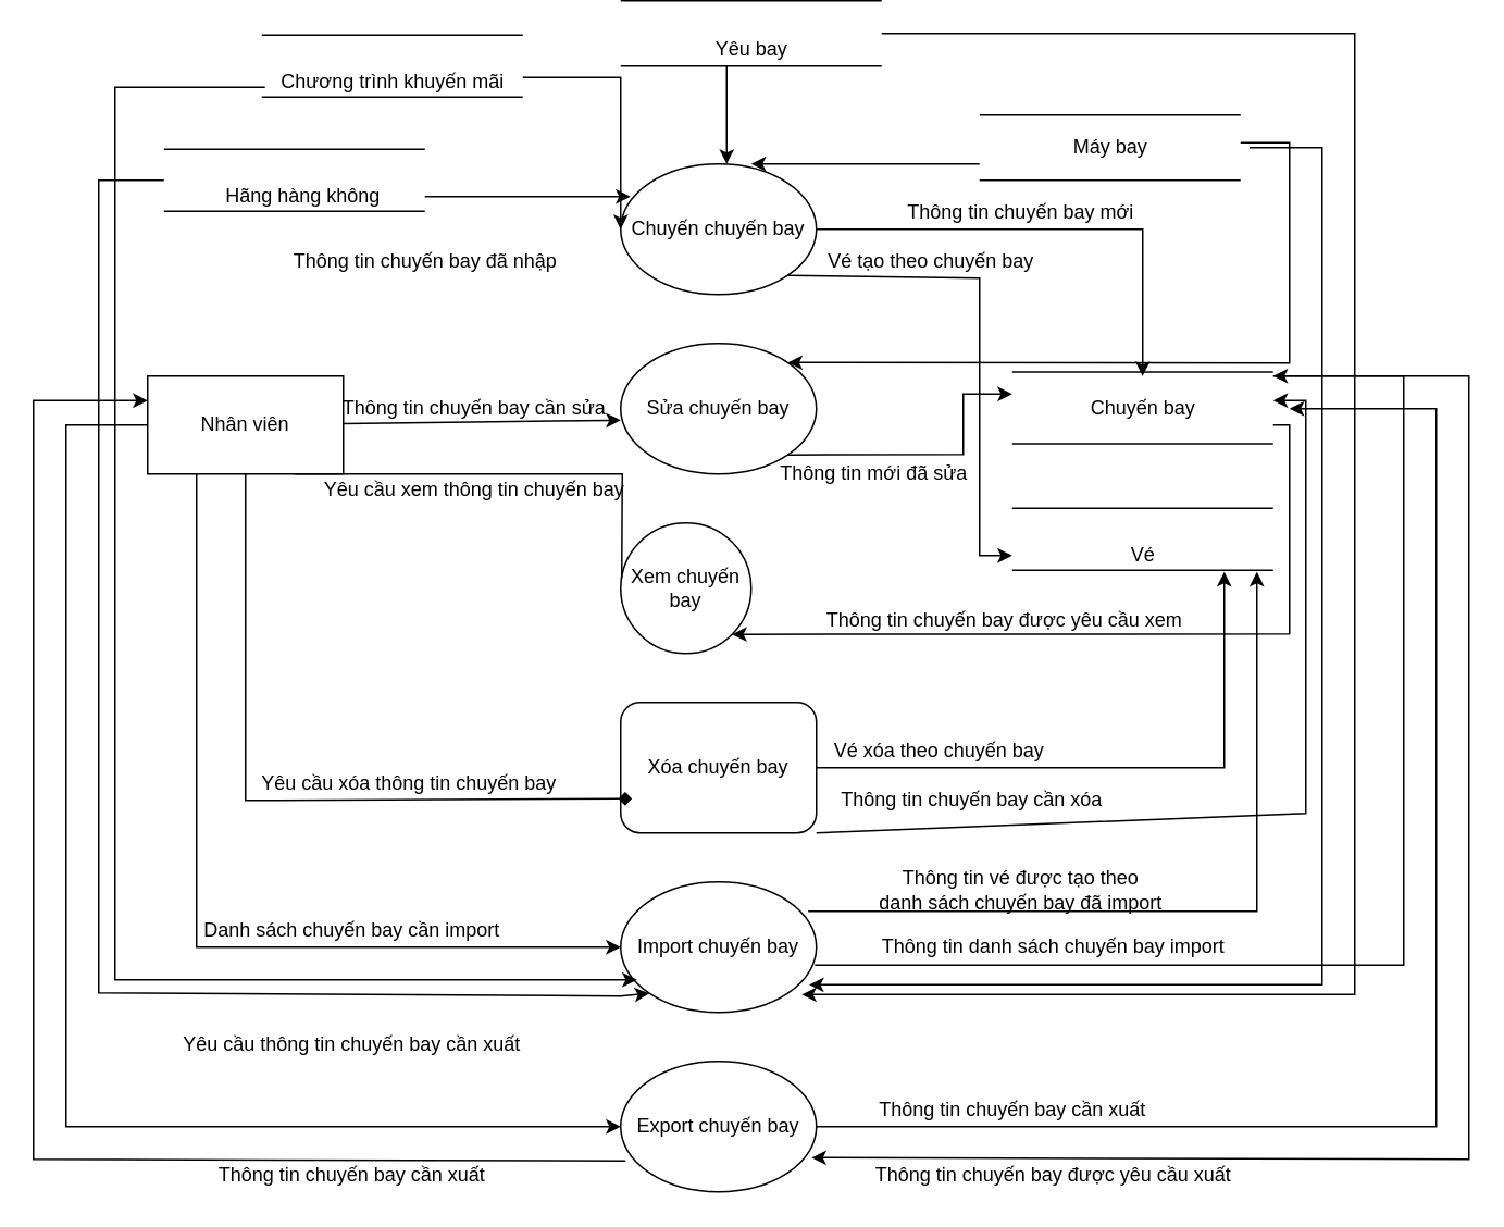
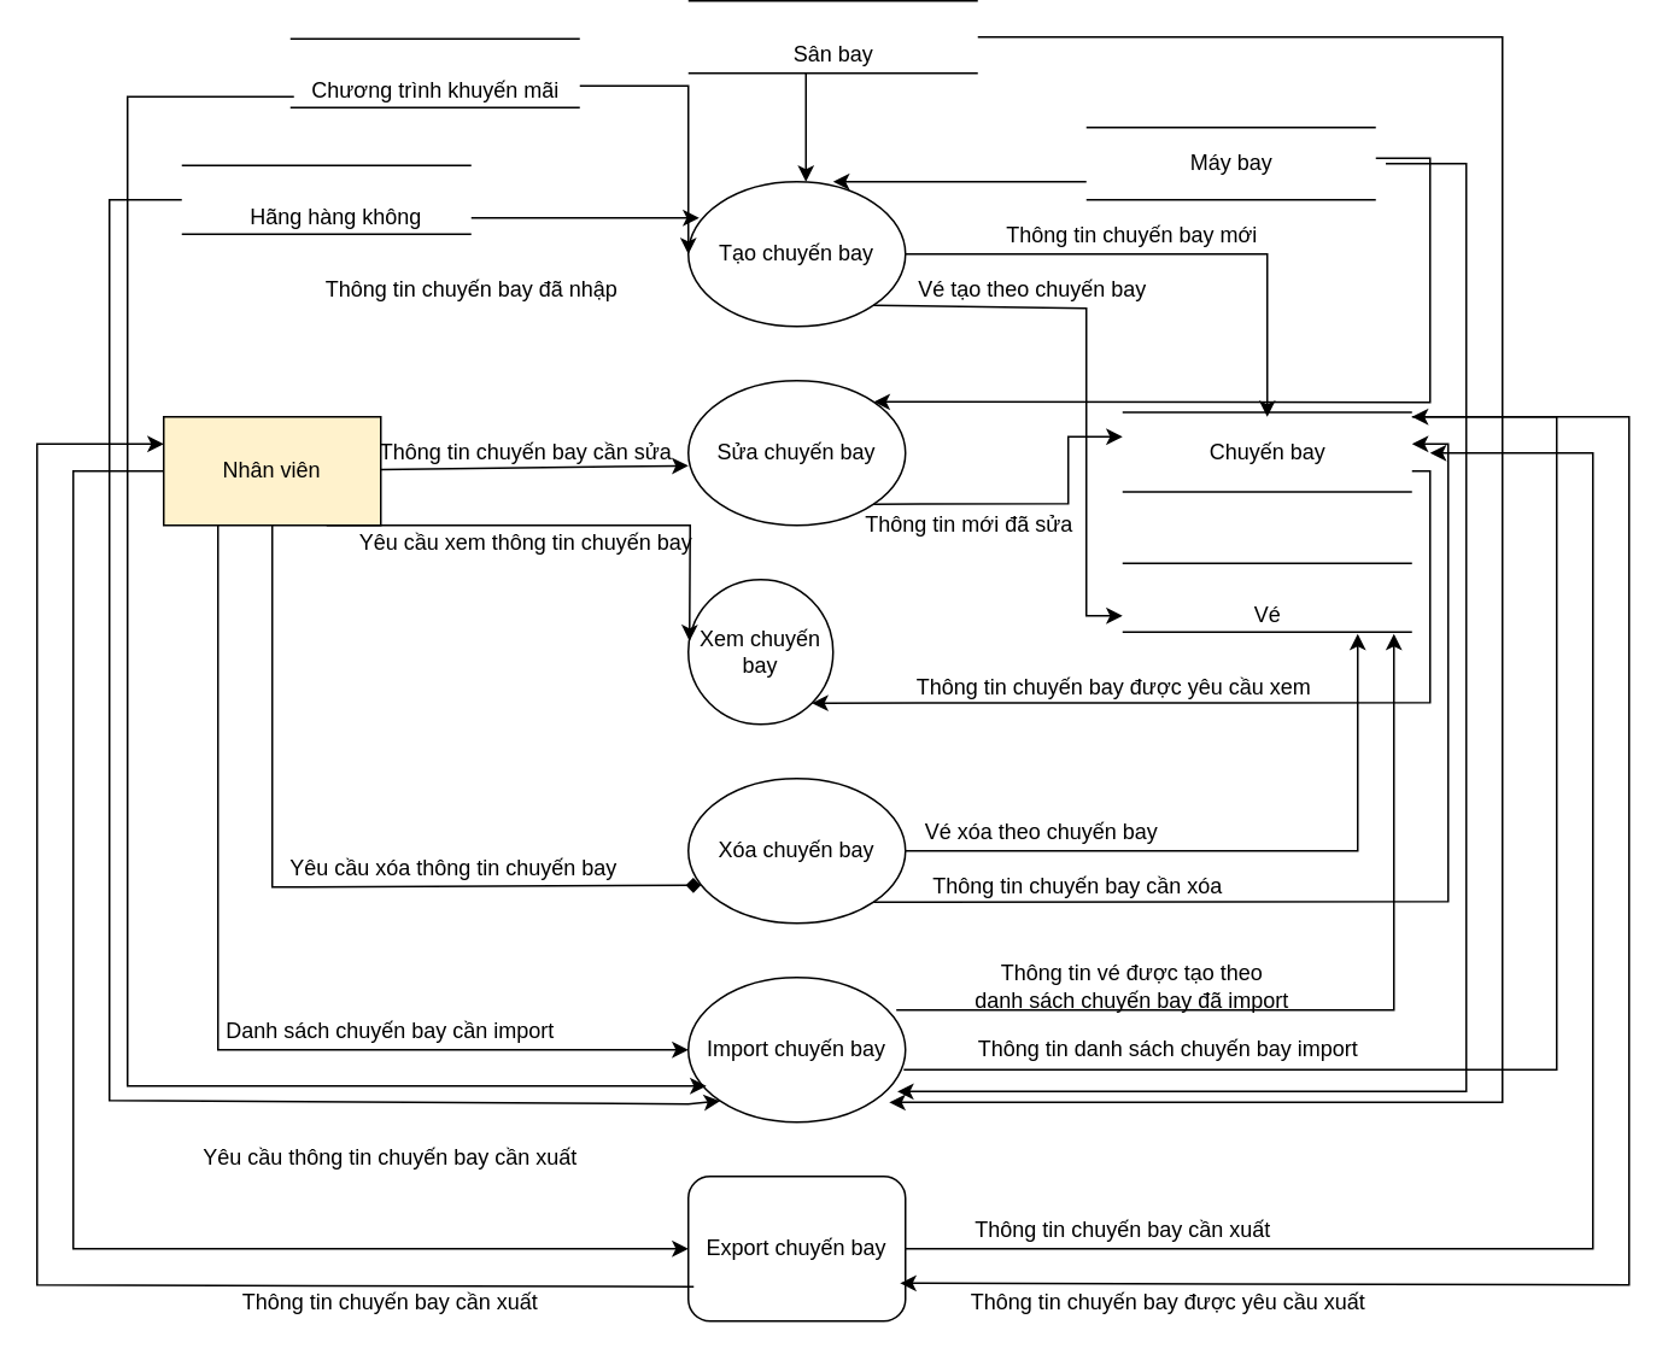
- <mxCell id="9" value="Yêu bay" style="text;html=1;align=center;verticalAlign=middle;resizable=0;points=[];autosize=1;strokeColor=none;fillColor=none;" vertex="1" parent="1"><mxGeometry x="430" y="20" width="60" height="20" as="geometry" /></mxCell>
+ <mxCell id="9" value="Sân bay" style="text;html=1;align=center;verticalAlign=middle;resizable=0;points=[];autosize=1;strokeColor=none;fillColor=none;" vertex="1" parent="1"><mxGeometry x="430" y="20" width="60" height="20" as="geometry" /></mxCell>
- <mxCell id="3" value="Chuyến chuyến bay" style="ellipse;whiteSpace=wrap;html=1;" vertex="1" parent="1"><mxGeometry x="380" y="100" width="120" height="80" as="geometry" /></mxCell>
+ <mxCell id="3" value="Tạo chuyến bay" style="ellipse;whiteSpace=wrap;html=1;" vertex="1" parent="1"><mxGeometry x="380" y="100" width="120" height="80" as="geometry" /></mxCell>
- <mxCell id="7" value="Nhân viên" style="rounded=0;whiteSpace=wrap;html=1;" vertex="1" parent="1"><mxGeometry x="90" y="230" width="120" height="60" as="geometry" /></mxCell>
+ <mxCell id="7" value="Nhân viên" style="rounded=0;whiteSpace=wrap;html=1;fillColor=#fff2cc;" vertex="1" parent="1"><mxGeometry x="90" y="230" width="120" height="60" as="geometry" /></mxCell>
- <mxCell id="26" value="" style="endArrow=none;html=1;rounded=0;exitX=0.75;exitY=1;exitDx=0;exitDy=0;entryX=0.008;entryY=0.425;entryDx=0;entryDy=0;entryPerimeter=0;" edge="1" parent="1" source="7" target="4"><mxGeometry width="50" height="50" relative="1" as="geometry"><mxPoint x="420" y="190" as="sourcePoint" /><mxPoint x="470" y="140" as="targetPoint" /><Array as="points"><mxPoint x="381" y="290" /></Array></mxGeometry></mxCell>
+ <mxCell id="26" value="" style="endArrow=classic;html=1;rounded=0;exitX=0.75;exitY=1;exitDx=0;exitDy=0;entryX=0.008;entryY=0.425;entryDx=0;entryDy=0;entryPerimeter=0;" edge="1" parent="1" source="7" target="4"><mxGeometry width="50" height="50" relative="1" as="geometry"><mxPoint x="420" y="190" as="sourcePoint" /><mxPoint x="470" y="140" as="targetPoint" /><Array as="points"><mxPoint x="381" y="290" /></Array></mxGeometry></mxCell>
- <mxCell id="12" value="Xóa chuyến bay" style="whiteSpace=wrap;html=1;rounded=1;" vertex="1" parent="1"><mxGeometry x="380" y="430" width="120" height="80" as="geometry" /></mxCell>
+ <mxCell id="12" value="Xóa chuyến bay" style="ellipse;whiteSpace=wrap;html=1;" vertex="1" parent="1"><mxGeometry x="380" y="430" width="120" height="80" as="geometry" /></mxCell>
- <mxCell id="54" value="Export chuyến bay" style="ellipse;whiteSpace=wrap;html=1;" vertex="1" parent="1"><mxGeometry x="380" y="650" width="120" height="80" as="geometry" /></mxCell>
+ <mxCell id="54" value="Export chuyến bay" style="whiteSpace=wrap;html=1;rounded=1;" vertex="1" parent="1"><mxGeometry x="380" y="650" width="120" height="80" as="geometry" /></mxCell>
